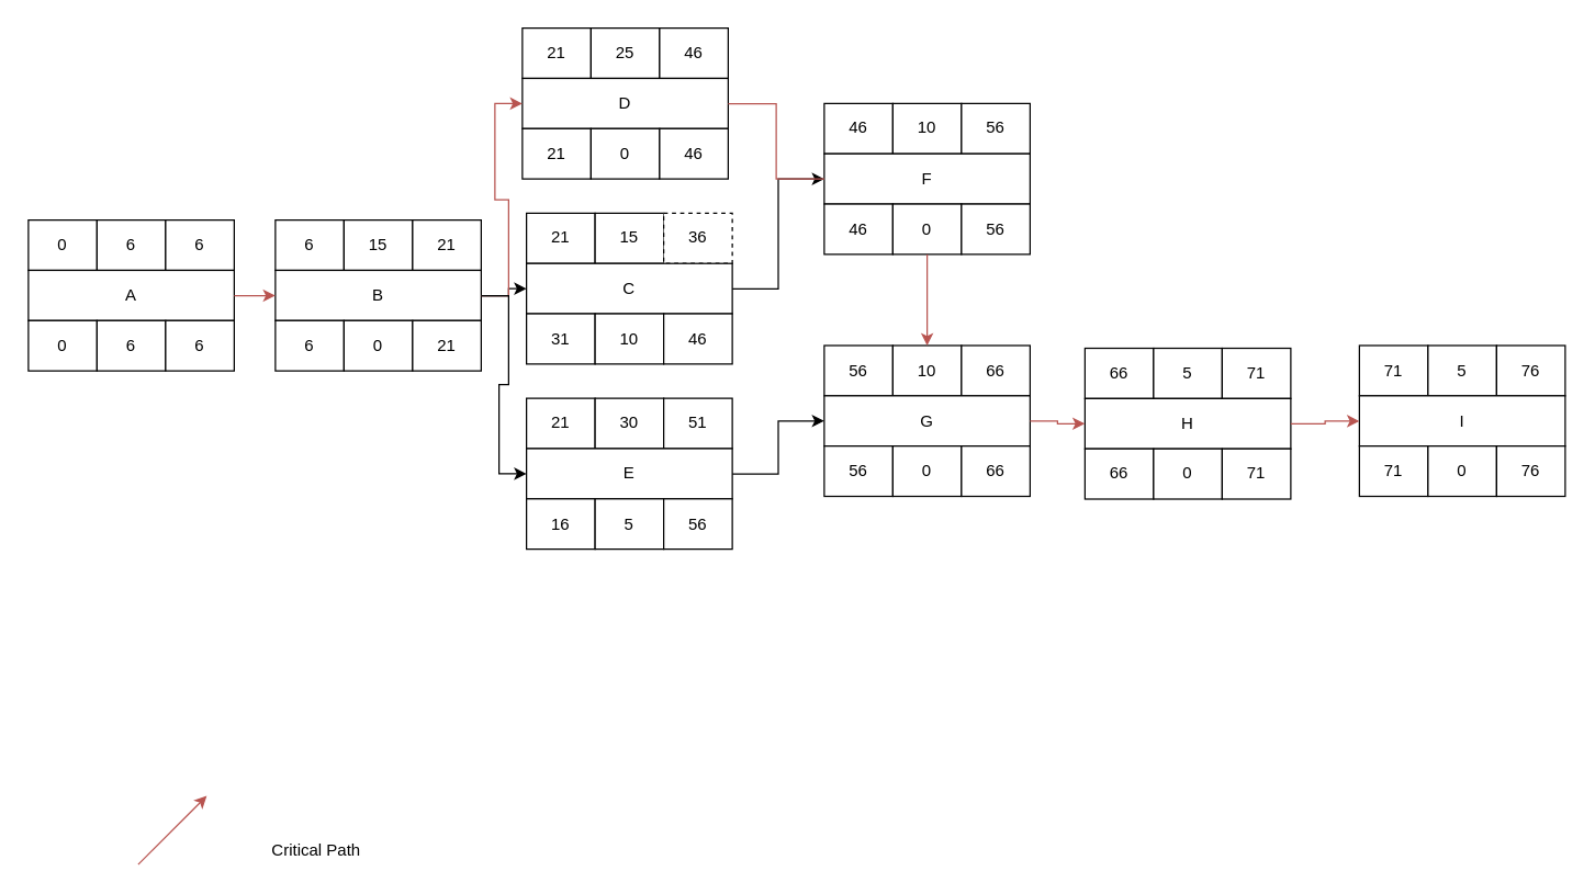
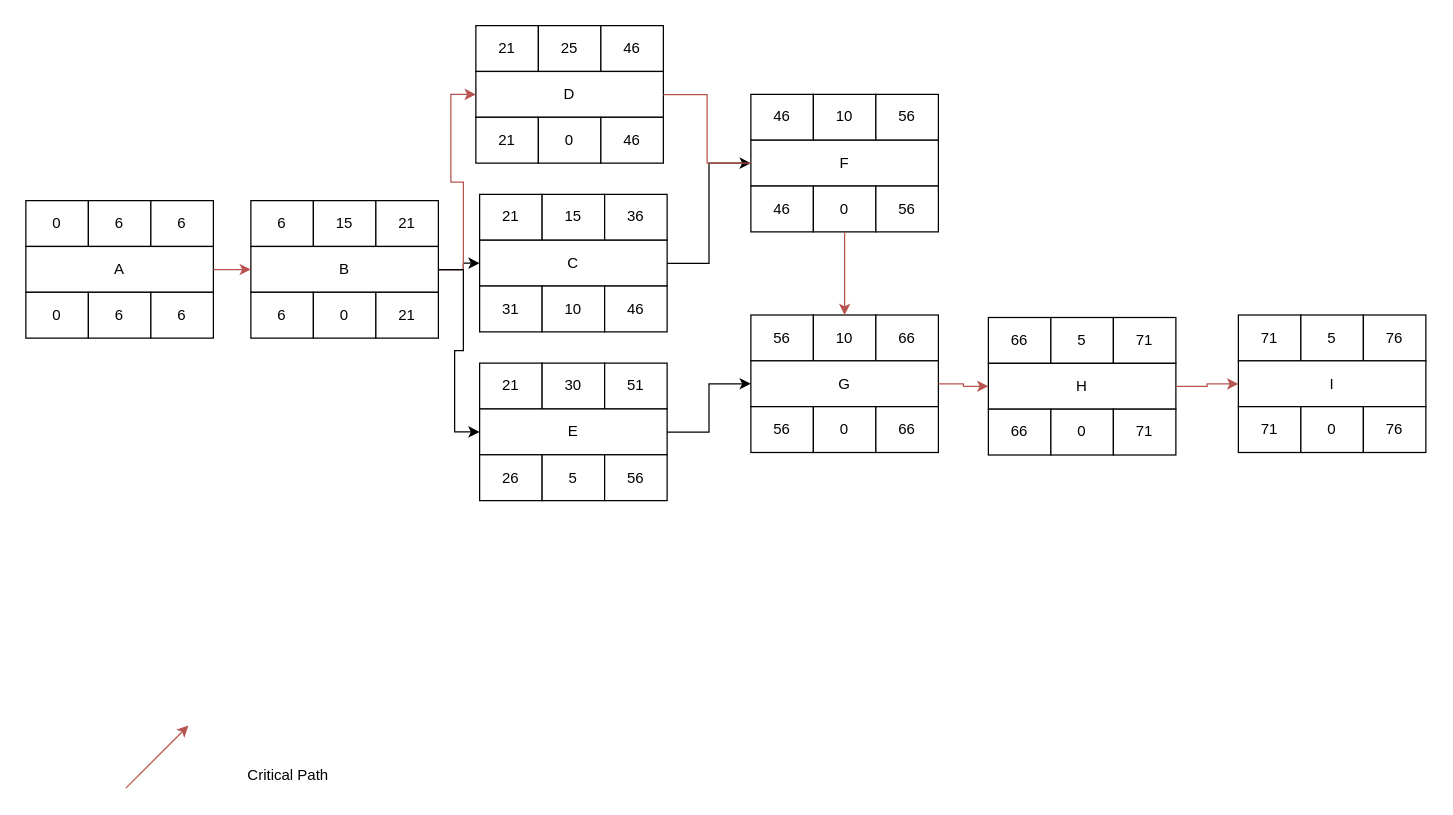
- <mxCell id="21" value="36" style="rounded=0;whiteSpace=wrap;html=1;dashed=1;" vertex="1" parent="18"><mxGeometry x="100" width="50" height="36.667" as="geometry" /></mxCell>
+ <mxCell id="21" value="36" style="rounded=0;whiteSpace=wrap;html=1;" vertex="1" parent="18"><mxGeometry x="100" width="50" height="36.667" as="geometry" /></mxCell>
- <mxCell id="39" value="16" style="rounded=0;whiteSpace=wrap;html=1;" vertex="1" parent="34"><mxGeometry y="73.333" width="50" height="36.667" as="geometry" /></mxCell>
+ <mxCell id="39" value="26" style="rounded=0;whiteSpace=wrap;html=1;" vertex="1" parent="34"><mxGeometry y="73.333" width="50" height="36.667" as="geometry" /></mxCell>
